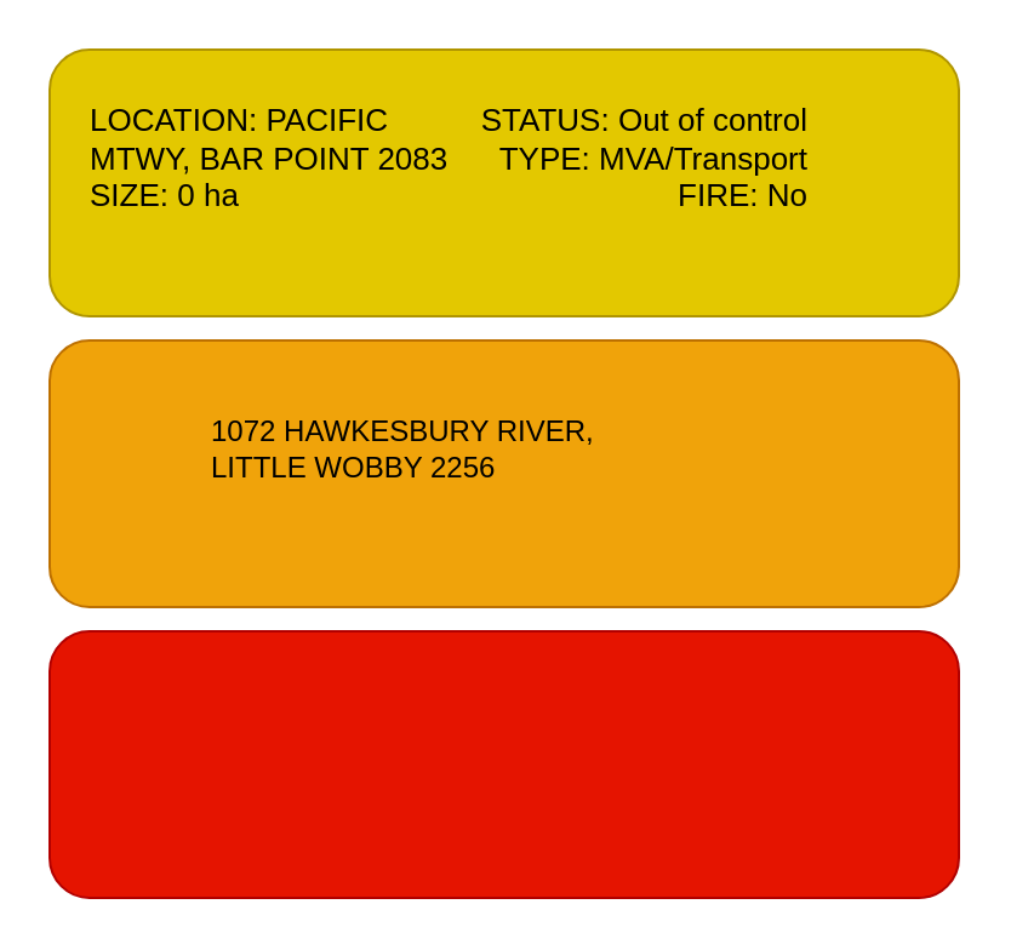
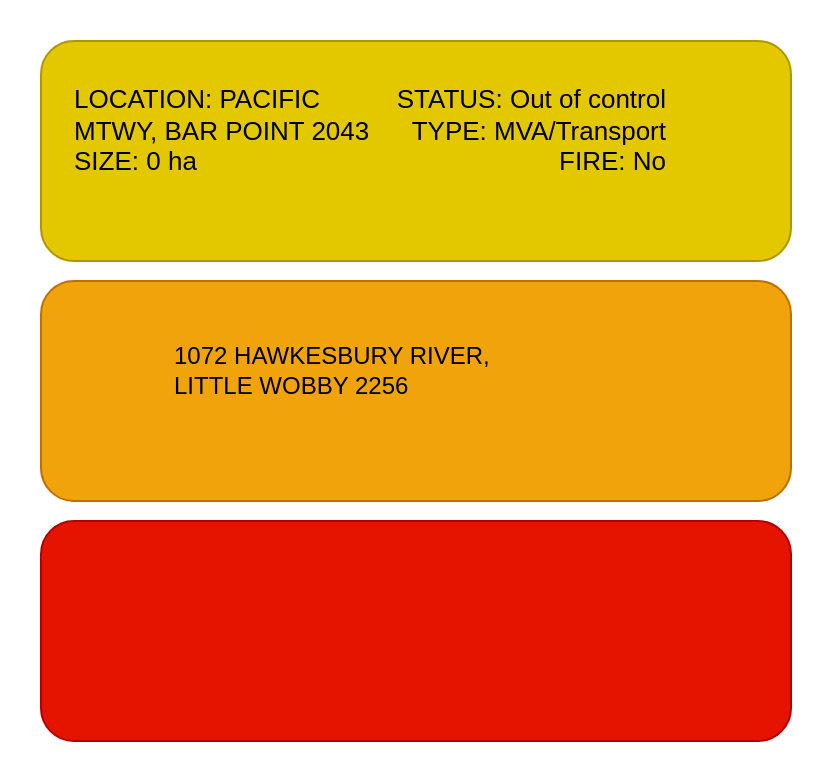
- <mxCell id="5" value="LOCATION: PACIFIC MTWY, BAR POINT 2083 &lt;br style=&quot;font-size: 13px;&quot;&gt;SIZE: 0 ha " style="text;html=1;strokeColor=none;fillColor=none;align=left;verticalAlign=middle;whiteSpace=wrap;rounded=0;fontSize=13;" vertex="1" parent="1"><mxGeometry x="35" y="40" width="160" height="50" as="geometry" /></mxCell>
+ <mxCell id="5" value="LOCATION: PACIFIC MTWY, BAR POINT 2043 &lt;br style=&quot;font-size: 13px;&quot;&gt;SIZE: 0 ha " style="text;html=1;strokeColor=none;fillColor=none;align=left;verticalAlign=middle;whiteSpace=wrap;rounded=0;fontSize=13;" vertex="1" parent="1"><mxGeometry x="35" y="40" width="160" height="50" as="geometry" /></mxCell>
